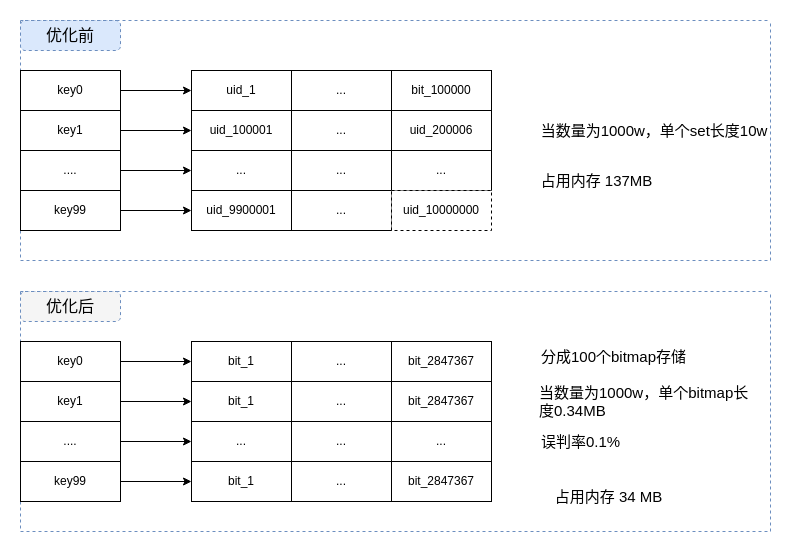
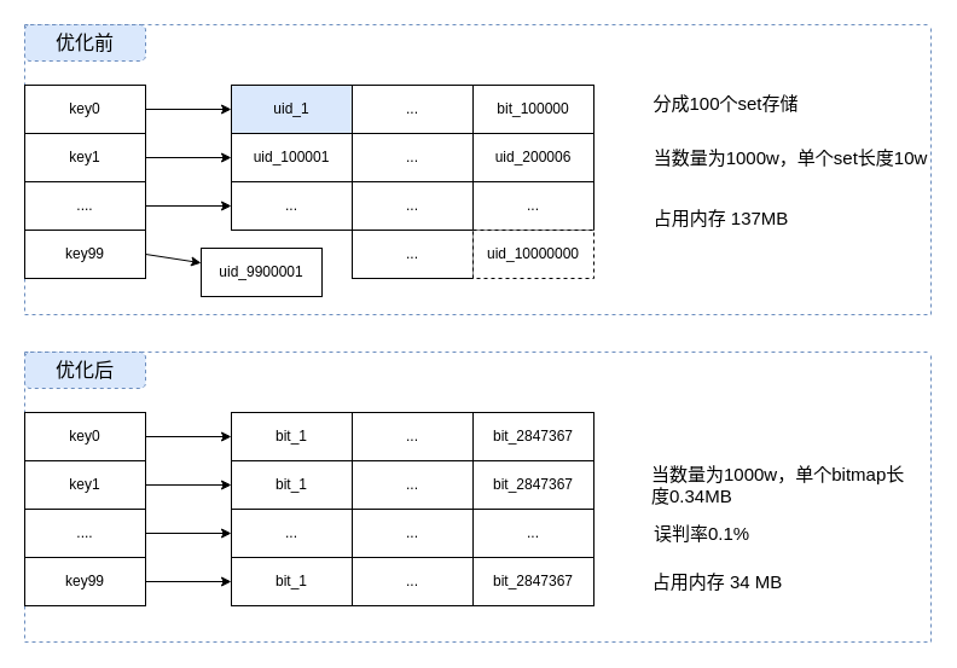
+ <mxCell id="24" value="分成100个set存储" style="text;html=1;strokeColor=none;fillColor=none;align=center;verticalAlign=middle;whiteSpace=wrap;rounded=0;fontSize=15;" vertex="1" parent="2"><mxGeometry x="511" y="50" width="139" height="30" as="geometry" /></mxCell>
- <mxCell id="8" value="uid_1" style="rounded=0;whiteSpace=wrap;html=1;" vertex="1" parent="2"><mxGeometry x="171" y="50" width="100" height="40" as="geometry" /></mxCell>
+ <mxCell id="8" value="uid_1" style="rounded=0;whiteSpace=wrap;html=1;fillColor=#dae8fc;" vertex="1" parent="2"><mxGeometry x="171" y="50" width="100" height="40" as="geometry" /></mxCell>
- <mxCell id="17" value="uid_9900001" style="rounded=0;whiteSpace=wrap;html=1;" vertex="1" parent="2"><mxGeometry x="171" y="170" width="100" height="40" as="geometry" /></mxCell>
+ <mxCell id="17" value="uid_9900001" style="rounded=0;whiteSpace=wrap;html=1;" vertex="1" parent="2"><mxGeometry x="146" y="185" width="100" height="40" as="geometry" /></mxCell>
- <mxCell id="28" value="优化后" style="rounded=1;whiteSpace=wrap;html=1;dashed=1;fontFamily=Verdana;fontSize=16;fillColor=#f5f5f5;strokeColor=#6c8ebf;" vertex="1" parent="27"><mxGeometry width="100" height="30" as="geometry" /></mxCell>
+ <mxCell id="28" value="优化后" style="rounded=1;whiteSpace=wrap;html=1;dashed=1;fontFamily=Verdana;fontSize=16;fillColor=#dae8fc;strokeColor=#6c8ebf;" vertex="1" parent="27"><mxGeometry width="100" height="30" as="geometry" /></mxCell>
- <mxCell id="49" value="分成100个bitmap存储" style="text;html=1;strokeColor=none;fillColor=none;align=center;verticalAlign=middle;whiteSpace=wrap;rounded=0;fontSize=15;" vertex="1" parent="27"><mxGeometry x="514" y="50" width="159" height="30" as="geometry" /></mxCell>
- <mxCell id="51" value="占用内存 34 MB" style="text;html=1;strokeColor=none;fillColor=none;align=center;verticalAlign=middle;whiteSpace=wrap;rounded=0;fontSize=15;" vertex="1" parent="27"><mxGeometry x="519" y="185" width="139" height="40" as="geometry" /></mxCell>
+ <mxCell id="51" value="占用内存 34 MB" style="text;html=1;strokeColor=none;fillColor=none;align=center;verticalAlign=middle;whiteSpace=wrap;rounded=0;fontSize=15;" vertex="1" parent="27"><mxGeometry x="504" y="170" width="139" height="40" as="geometry" /></mxCell>
